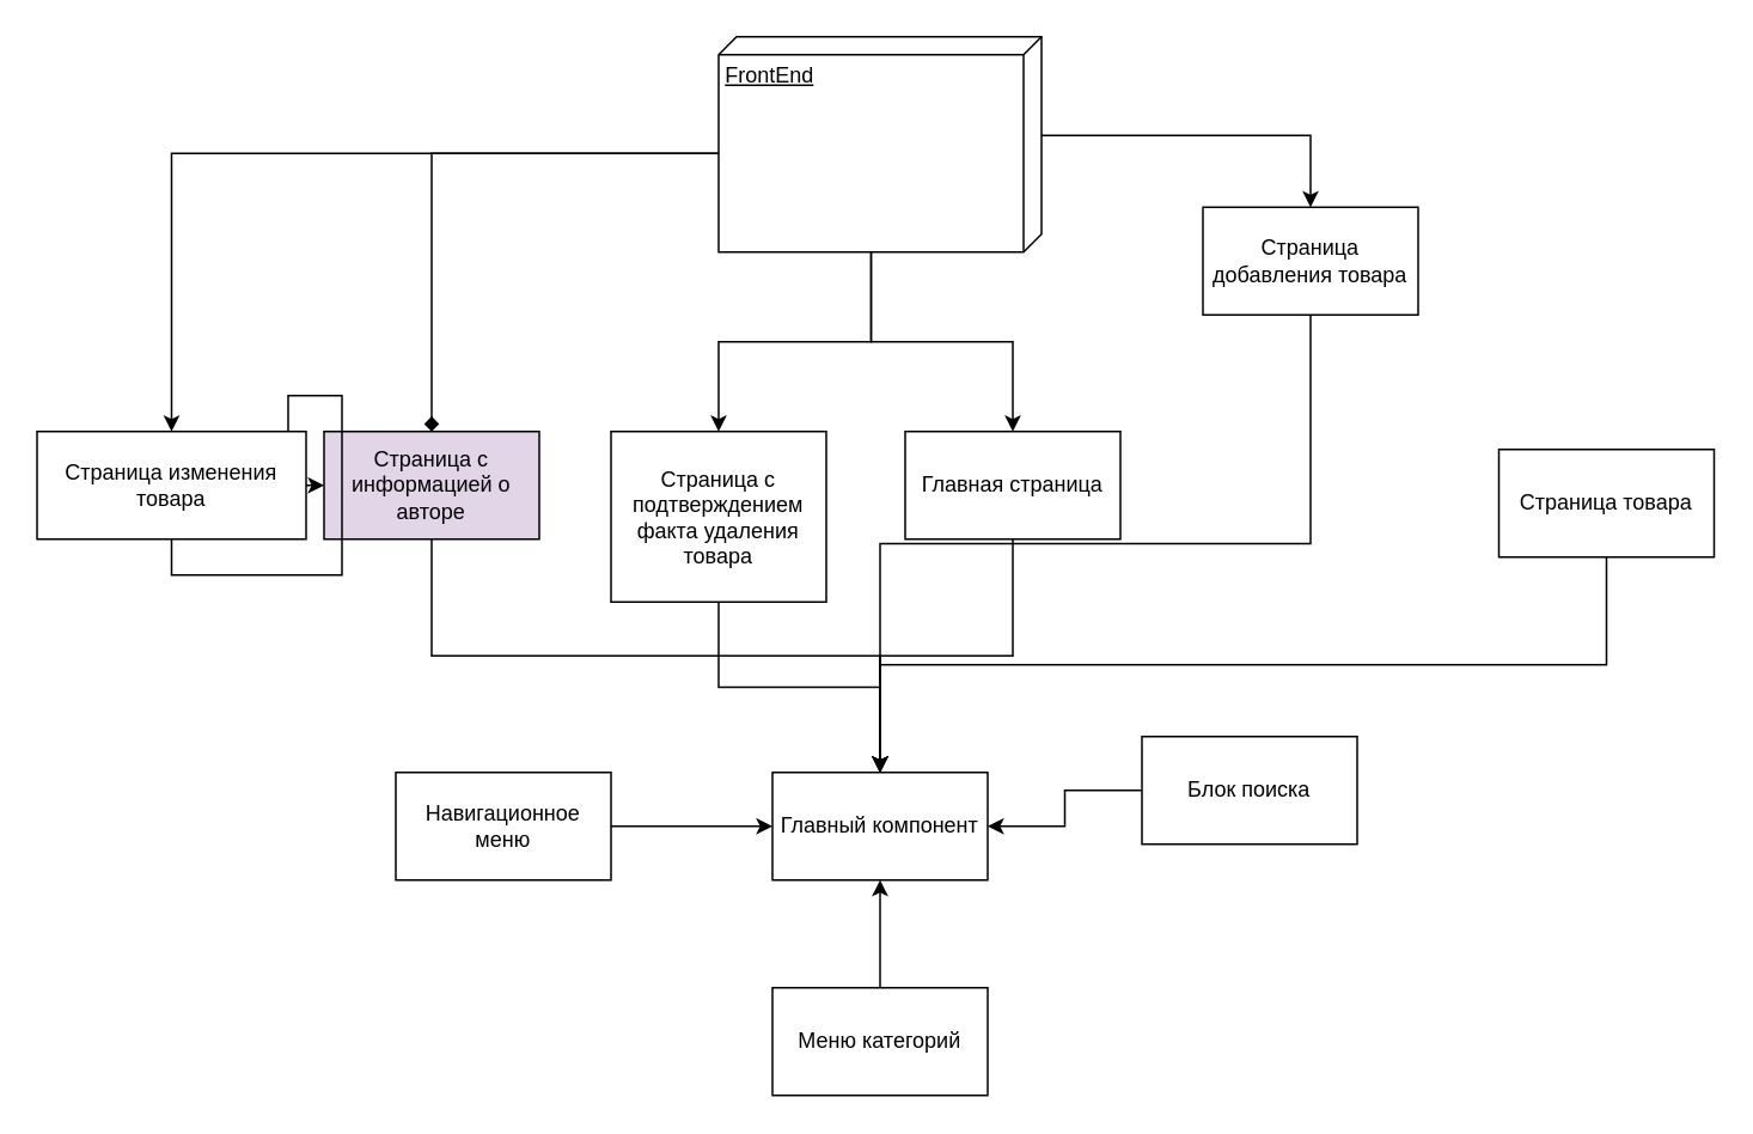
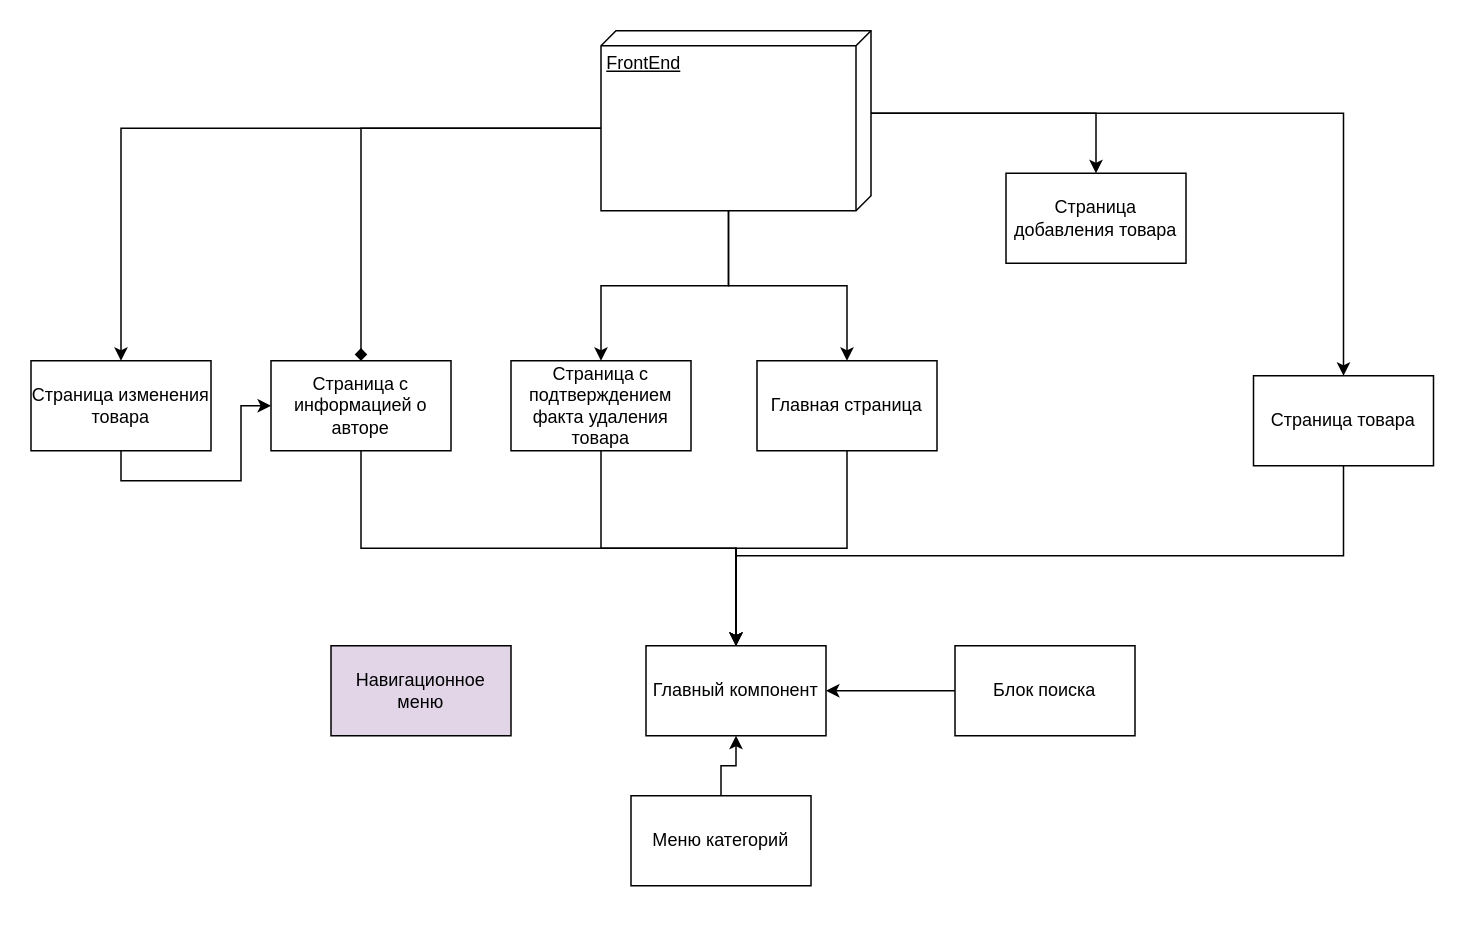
+ <mxCell id="7" style="edgeStyle=orthogonalEdgeStyle;rounded=0;orthogonalLoop=1;jettySize=auto;html=1;exitX=0;exitY=0;exitDx=55;exitDy=0;exitPerimeter=0;entryX=0.5;entryY=0;entryDx=0;entryDy=0;" edge="1" parent="1" source="8" target="18"><mxGeometry relative="1" as="geometry" /></mxCell>
- <mxCell id="20" value="Страница изменения товара" style="rounded=0;whiteSpace=wrap;html=1;" vertex="1" parent="1"><mxGeometry x="20" y="240" width="150" height="60" as="geometry" /></mxCell>
+ <mxCell id="20" value="Страница изменения товара" style="rounded=0;whiteSpace=wrap;html=1;" vertex="1" parent="1"><mxGeometry x="20" y="240" width="120" height="60" as="geometry" /></mxCell>
- <mxCell id="16" value="Страница с информацией о авторе" style="rounded=0;whiteSpace=wrap;html=1;fillColor=#e1d5e7;" vertex="1" parent="1"><mxGeometry x="180" y="240" width="120" height="60" as="geometry" /></mxCell>
+ <mxCell id="16" value="Страница с информацией о авторе" style="rounded=0;whiteSpace=wrap;html=1;" vertex="1" parent="1"><mxGeometry x="180" y="240" width="120" height="60" as="geometry" /></mxCell>
- <mxCell id="14" value="Страница с подтверждением факта удаления товара" style="rounded=0;whiteSpace=wrap;html=1;" vertex="1" parent="1"><mxGeometry x="340" y="240" width="120" height="95" as="geometry" /></mxCell>
+ <mxCell id="14" value="Страница с подтверждением факта удаления товара" style="rounded=0;whiteSpace=wrap;html=1;" vertex="1" parent="1"><mxGeometry x="340" y="240" width="120" height="60" as="geometry" /></mxCell>
- <mxCell id="11" style="edgeStyle=orthogonalEdgeStyle;rounded=0;orthogonalLoop=1;jettySize=auto;html=1;exitX=0.5;exitY=1;exitDx=0;exitDy=0;entryX=0.5;entryY=0;entryDx=0;entryDy=0;" edge="1" parent="1" source="12" target="21"><mxGeometry relative="1" as="geometry" /></mxCell>
- <mxCell id="25" value="Блок поиска" style="rounded=0;whiteSpace=wrap;html=1;" vertex="1" parent="1"><mxGeometry x="636" y="410" width="120" height="60" as="geometry" /></mxCell>
+ <mxCell id="25" value="Блок поиска" style="rounded=0;whiteSpace=wrap;html=1;" vertex="1" parent="1"><mxGeometry x="636" y="430" width="120" height="60" as="geometry" /></mxCell>
- <mxCell id="23" value="Навигационное меню" style="rounded=0;whiteSpace=wrap;html=1;" vertex="1" parent="1"><mxGeometry x="220" y="430" width="120" height="60" as="geometry" /></mxCell>
+ <mxCell id="23" value="Навигационное меню" style="rounded=0;whiteSpace=wrap;html=1;fillColor=#e1d5e7;" vertex="1" parent="1"><mxGeometry x="220" y="430" width="120" height="60" as="geometry" /></mxCell>
- <mxCell id="22" style="edgeStyle=orthogonalEdgeStyle;rounded=0;orthogonalLoop=1;jettySize=auto;html=1;exitX=1;exitY=0.5;exitDx=0;exitDy=0;entryX=0;entryY=0.5;entryDx=0;entryDy=0;" edge="1" parent="1" source="23" target="21"><mxGeometry relative="1" as="geometry" /></mxCell>
- <mxCell id="27" value="Меню категорий" style="rounded=0;whiteSpace=wrap;html=1;" vertex="1" parent="1"><mxGeometry x="430" y="550" width="120" height="60" as="geometry" /></mxCell>
+ <mxCell id="27" value="Меню категорий" style="rounded=0;whiteSpace=wrap;html=1;" vertex="1" parent="1"><mxGeometry x="420" y="530" width="120" height="60" as="geometry" /></mxCell>
